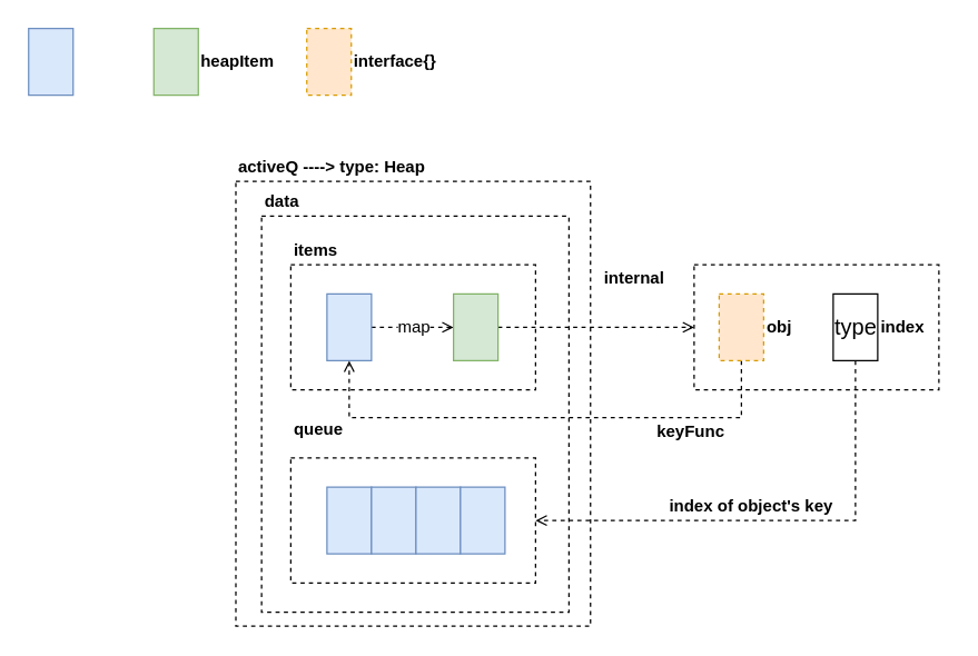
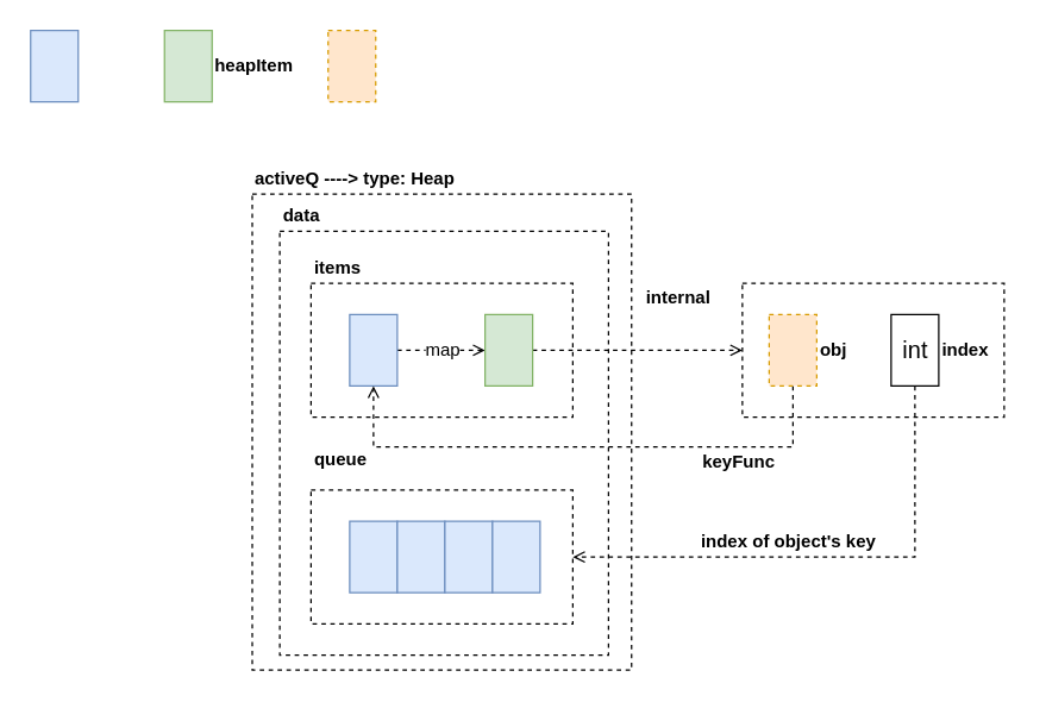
- <mxCell id="9" value="interface{}" style="text;html=1;align=left;verticalAlign=middle;resizable=0;points=[];autosize=1;fontSize=12;fontStyle=1" parent="1" vertex="1"><mxGeometry x="252" y="34" width="70" height="20" as="geometry" /></mxCell>
- <mxCell id="25" value="type" style="rounded=0;whiteSpace=wrap;html=1;fontSize=16;fillColor=#ffffff;strokeColor=#000000;" parent="1" vertex="1"><mxGeometry x="598.5" y="211" width="32" height="48" as="geometry" /></mxCell>
+ <mxCell id="25" value="int" style="rounded=0;whiteSpace=wrap;html=1;fontSize=16;fillColor=#ffffff;strokeColor=#000000;" parent="1" vertex="1"><mxGeometry x="598.5" y="211" width="32" height="48" as="geometry" /></mxCell>
- <mxCell id="29" value="index of object's key" style="text;html=1;align=left;verticalAlign=middle;resizable=0;points=[];autosize=1;fontSize=12;fontStyle=1" parent="1" vertex="1"><mxGeometry x="478.5" y="354" width="130" height="20" as="geometry" /></mxCell>
+ <mxCell id="29" value="index of object's key" style="text;html=1;align=left;verticalAlign=middle;resizable=0;points=[];autosize=1;fontSize=12;fontStyle=1" parent="1" vertex="1"><mxGeometry x="468.5" y="354" width="130" height="20" as="geometry" /></mxCell>
